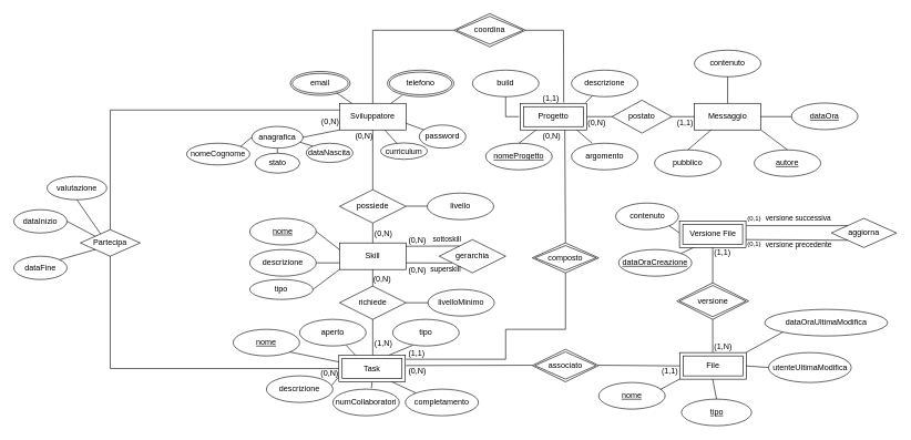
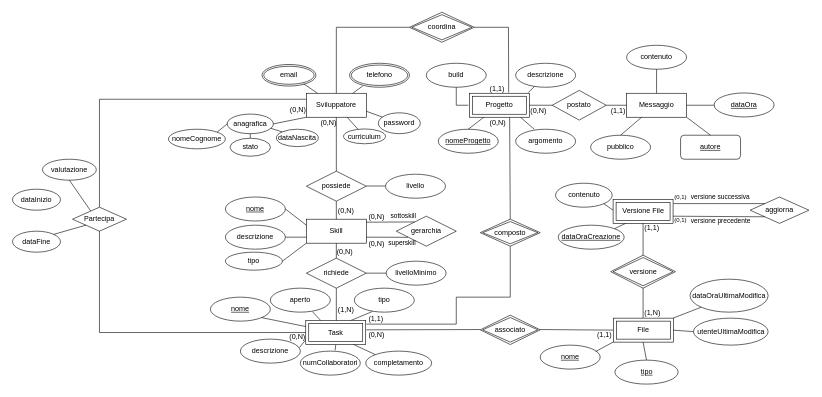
- <mxCell id="41" value="&lt;u&gt;autore&lt;/u&gt;" style="ellipse;whiteSpace=wrap;html=1;align=center;" parent="1" vertex="1"><mxGeometry x="1134" y="225" width="100" height="40" as="geometry" /></mxCell>
+ <mxCell id="41" value="&lt;u&gt;autore&lt;/u&gt;" style="whiteSpace=wrap;html=1;align=center;rounded=1;" parent="1" vertex="1"><mxGeometry x="1134" y="225" width="100" height="40" as="geometry" /></mxCell>
- <mxCell id="121" value="" style="endArrow=none;html=1;rounded=0;entryX=0;entryY=0;entryDx=0;entryDy=0;exitX=1;exitY=0.5;exitDx=0;exitDy=0;" parent="1" source="118" target="61" edge="1"><mxGeometry relative="1" as="geometry"><mxPoint x="280" y="375" as="sourcePoint" /><mxPoint x="300.25" y="352.5" as="targetPoint" /></mxGeometry></mxCell>
- <mxCell id="23" value="dataOraUltimaModifica" style="ellipse;whiteSpace=wrap;html=1;align=center;" parent="1" vertex="1"><mxGeometry x="1149.75" y="465" width="185" height="40" as="geometry" /></mxCell>
+ <mxCell id="23" value="dataOraUltimaModifica" style="ellipse;whiteSpace=wrap;html=1;align=center;" parent="1" vertex="1"><mxGeometry x="1149.75" y="465" width="130.25" height="55" as="geometry" /></mxCell>
